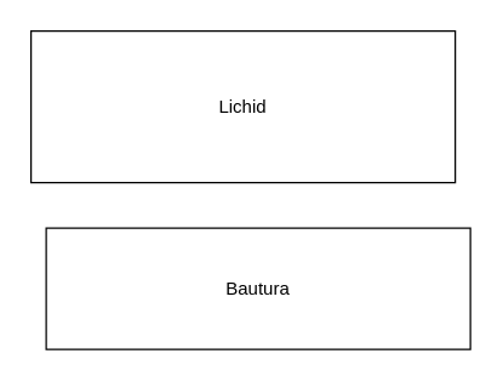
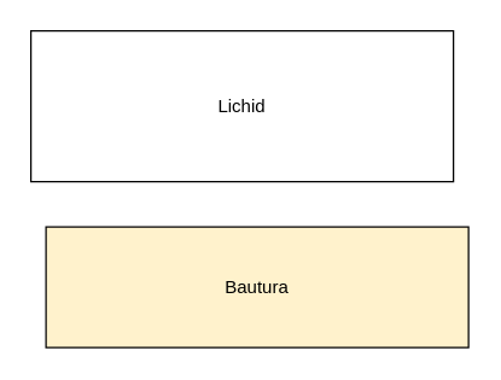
- <mxCell id="3" value="Bautura" style="rounded=0;whiteSpace=wrap;html=1;" vertex="1" parent="1"><mxGeometry x="30" y="150" width="280" height="80" as="geometry" /></mxCell>
+ <mxCell id="3" value="Bautura" style="rounded=0;whiteSpace=wrap;html=1;fillColor=#fff2cc;" vertex="1" parent="1"><mxGeometry x="30" y="150" width="280" height="80" as="geometry" /></mxCell>
